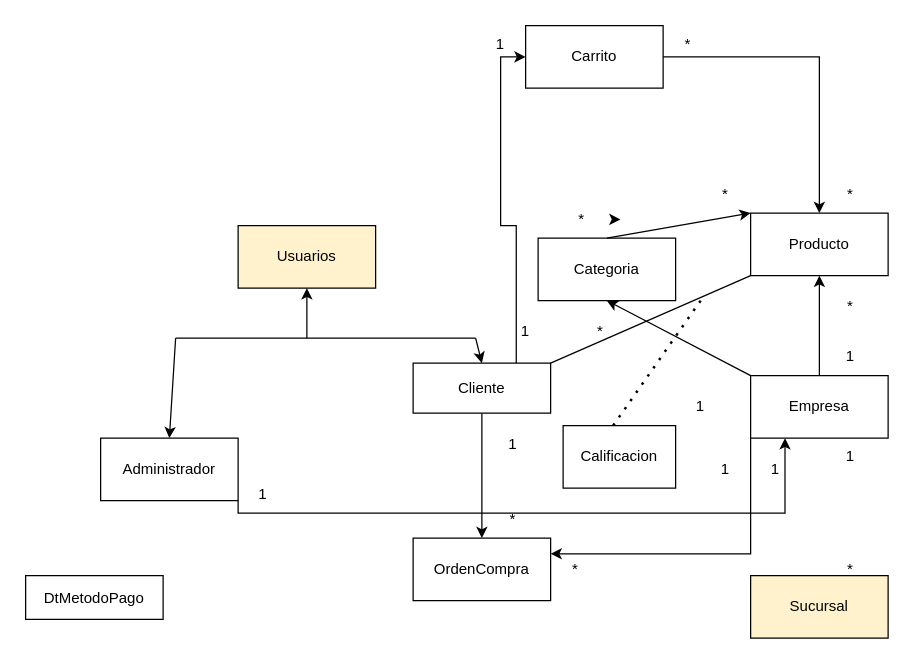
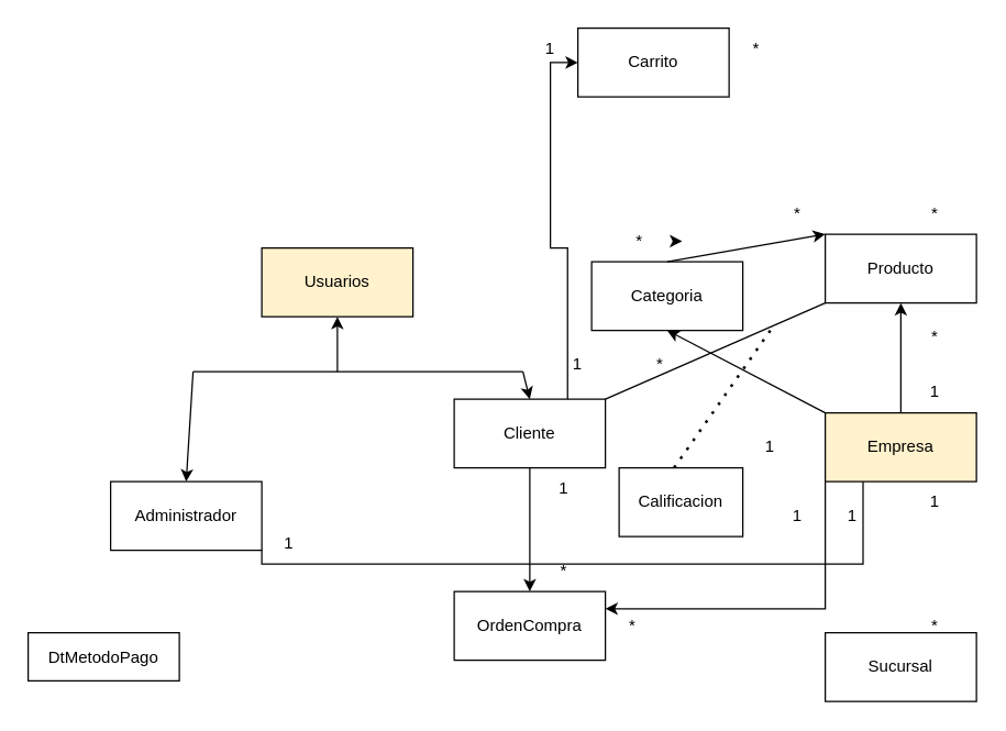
- <mxCell id="26" style="edgeStyle=orthogonalEdgeStyle;rounded=0;orthogonalLoop=1;jettySize=auto;html=1;exitX=1;exitY=0.5;exitDx=0;exitDy=0;entryX=0.5;entryY=0;entryDx=0;entryDy=0;" edge="1" parent="1" source="27" target="12"><mxGeometry relative="1" as="geometry" /></mxCell>
- <mxCell id="7" value="Cliente" style="html=1;whiteSpace=wrap;" vertex="1" parent="1"><mxGeometry x="330" y="290" width="110" height="40" as="geometry" /></mxCell>
+ <mxCell id="7" value="Cliente" style="html=1;whiteSpace=wrap;" vertex="1" parent="1"><mxGeometry x="330" y="290" width="110" height="50" as="geometry" /></mxCell>
- <mxCell id="14" value="Empresa" style="html=1;whiteSpace=wrap;" vertex="1" parent="1"><mxGeometry x="600" y="300" width="110" height="50" as="geometry" /></mxCell>
+ <mxCell id="14" value="Empresa" style="html=1;whiteSpace=wrap;fillColor=#fff2cc;" vertex="1" parent="1"><mxGeometry x="600" y="300" width="110" height="50" as="geometry" /></mxCell>
- <mxCell id="3" style="edgeStyle=orthogonalEdgeStyle;rounded=0;orthogonalLoop=1;jettySize=auto;html=1;exitX=1;exitY=1;exitDx=0;exitDy=0;entryX=0.25;entryY=1;entryDx=0;entryDy=0;" edge="1" parent="1" source="4" target="14"><mxGeometry relative="1" as="geometry"><Array as="points"><mxPoint x="190" y="410" /><mxPoint x="628" y="410" /></Array></mxGeometry></mxCell>
+ <mxCell id="3" style="edgeStyle=orthogonalEdgeStyle;rounded=0;orthogonalLoop=1;jettySize=auto;html=1;exitX=1;exitY=1;exitDx=0;exitDy=0;entryX=0.25;entryY=1;entryDx=0;entryDy=0;endArrow=none;" edge="1" parent="1" source="4" target="14"><mxGeometry relative="1" as="geometry"><Array as="points"><mxPoint x="190" y="410" /><mxPoint x="628" y="410" /></Array></mxGeometry></mxCell>
- <mxCell id="33" value="Sucursal" style="html=1;whiteSpace=wrap;fillColor=#fff2cc;" vertex="1" parent="1"><mxGeometry x="600" y="460" width="110" height="50" as="geometry" /></mxCell>
+ <mxCell id="33" value="Sucursal" style="html=1;whiteSpace=wrap;" vertex="1" parent="1"><mxGeometry x="600" y="460" width="110" height="50" as="geometry" /></mxCell>
